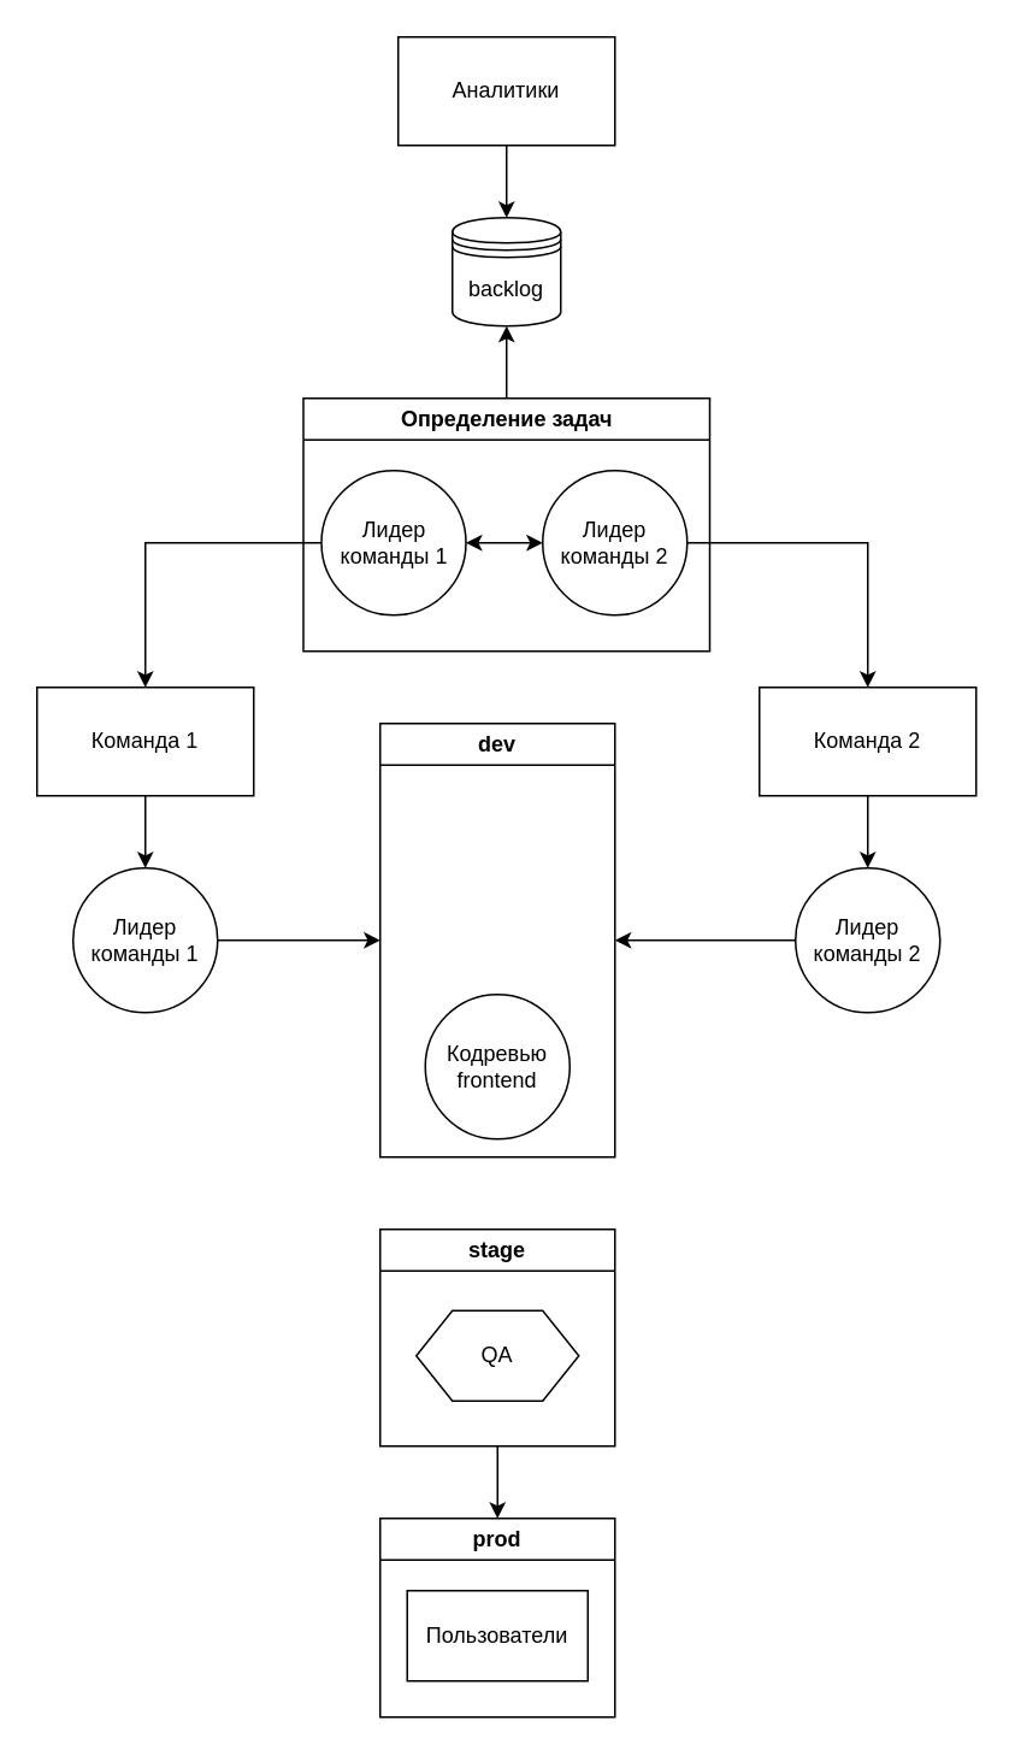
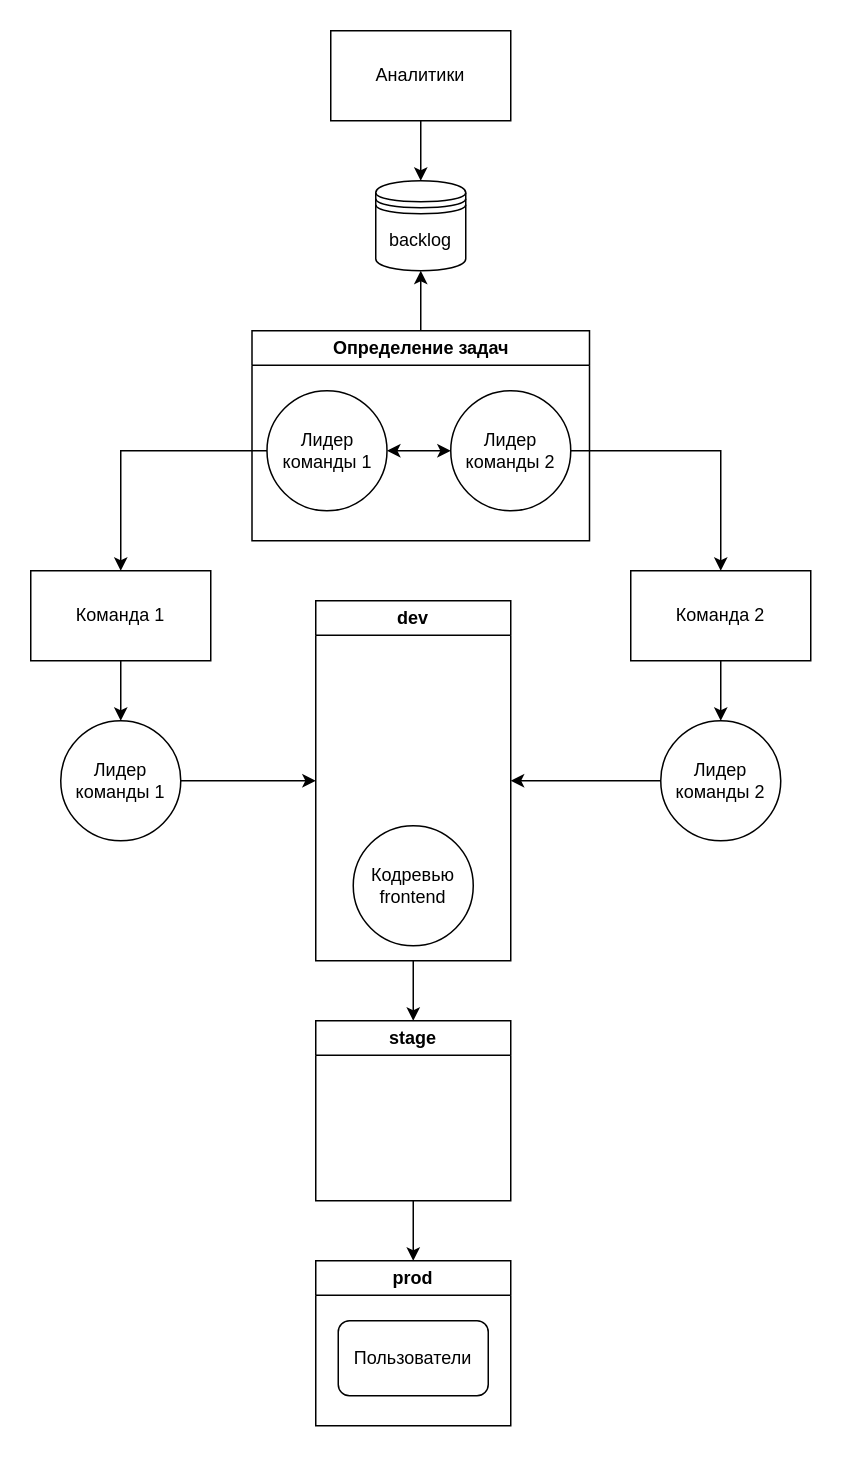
+ <mxCell id="11" style="edgeStyle=orthogonalEdgeStyle;rounded=0;orthogonalLoop=1;jettySize=auto;html=1;" edge="1" parent="1" source="12" target="15"><mxGeometry relative="1" as="geometry" /></mxCell>
- <mxCell id="16" value="QA" style="shape=hexagon;perimeter=hexagonPerimeter2;whiteSpace=wrap;html=1;fixedSize=1;" vertex="1" parent="15"><mxGeometry x="20" y="45" width="90" height="50" as="geometry" /></mxCell>
- <mxCell id="18" value="Пользователи" style="rounded=0;whiteSpace=wrap;html=1;" vertex="1" parent="17"><mxGeometry x="15" y="40" width="100" height="50" as="geometry" /></mxCell>
+ <mxCell id="18" value="Пользователи" style="whiteSpace=wrap;html=1;rounded=1;" vertex="1" parent="17"><mxGeometry x="15" y="40" width="100" height="50" as="geometry" /></mxCell>
